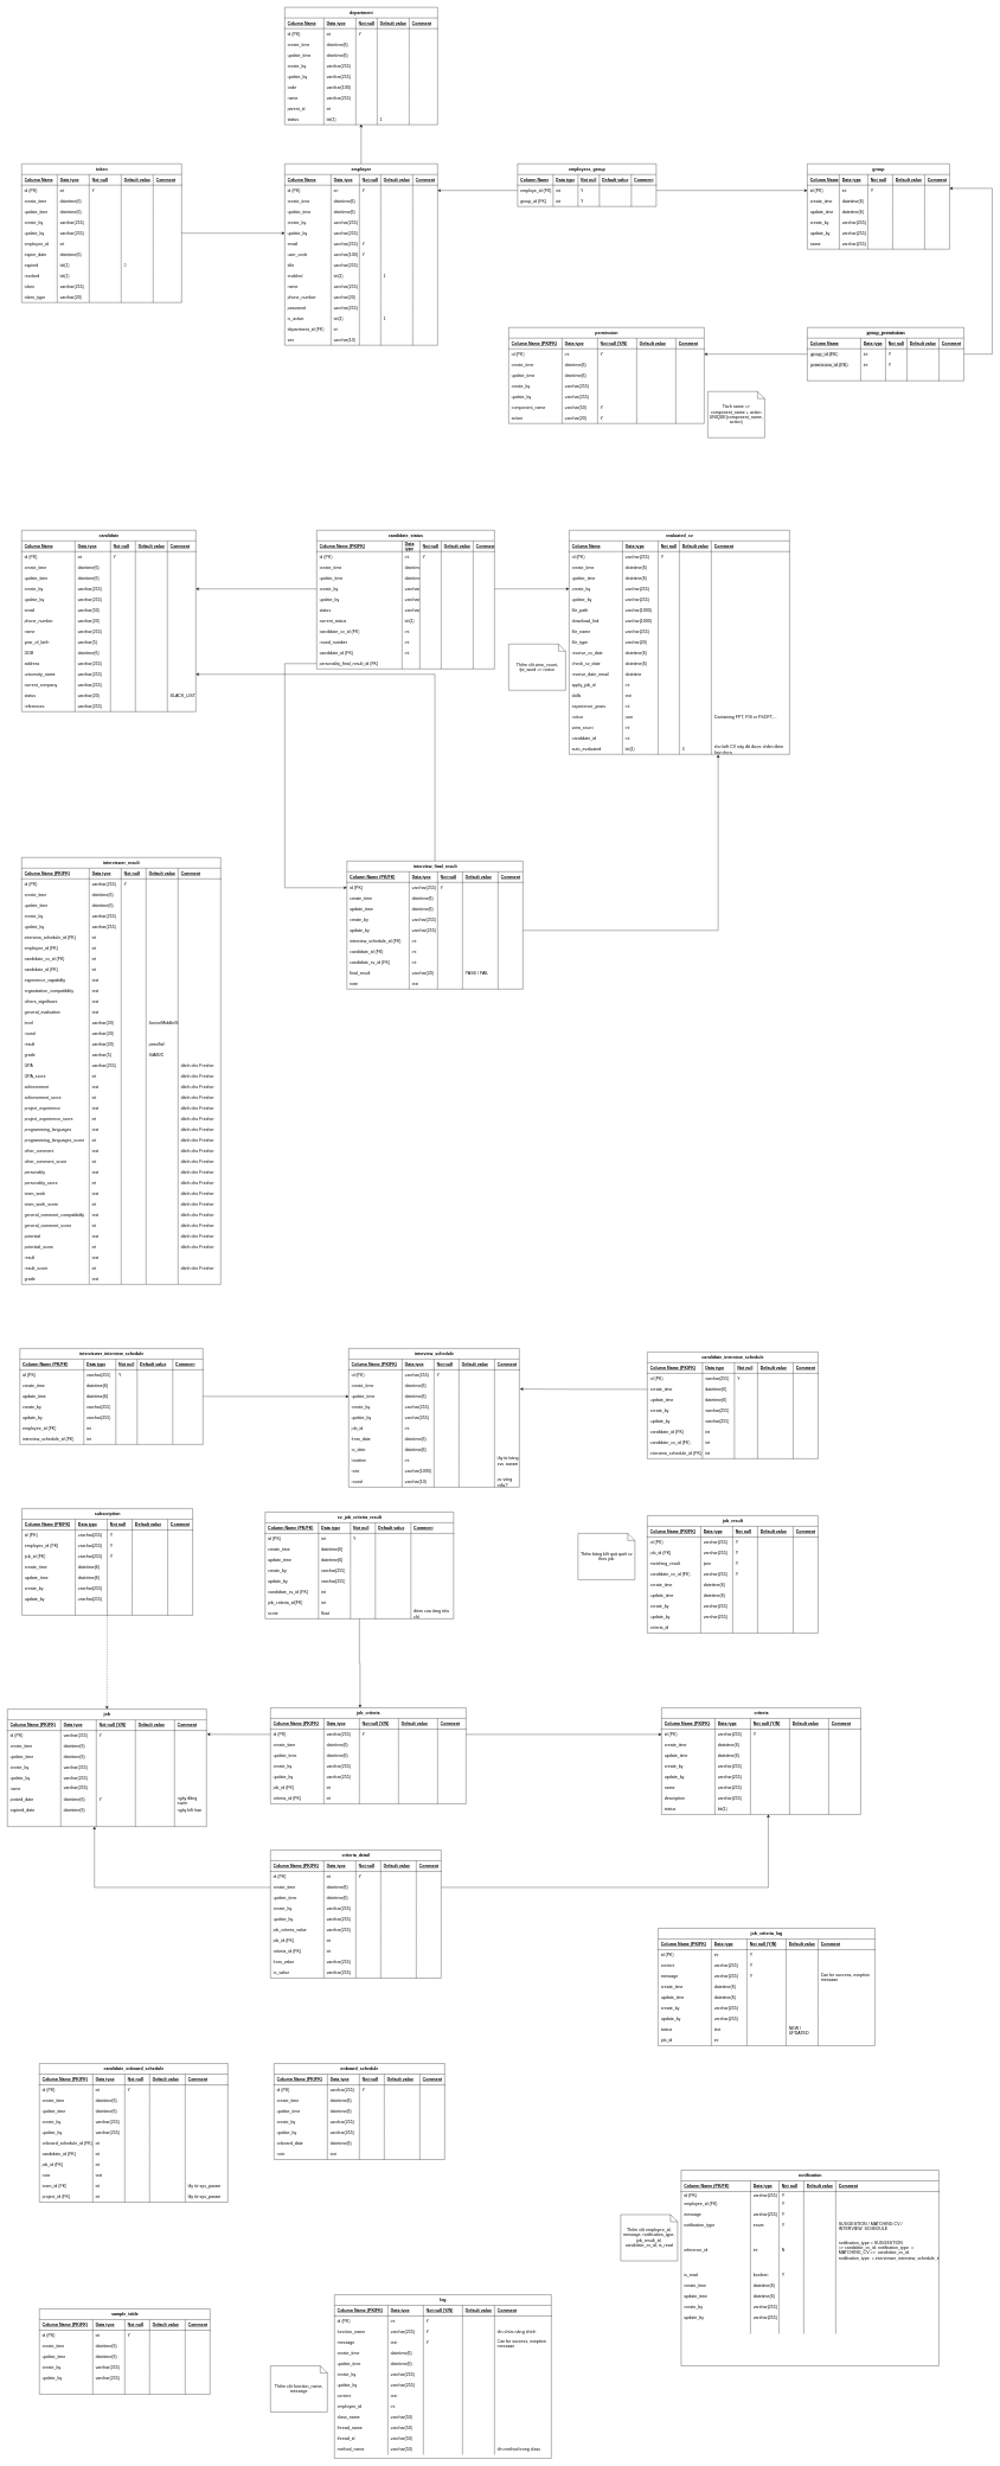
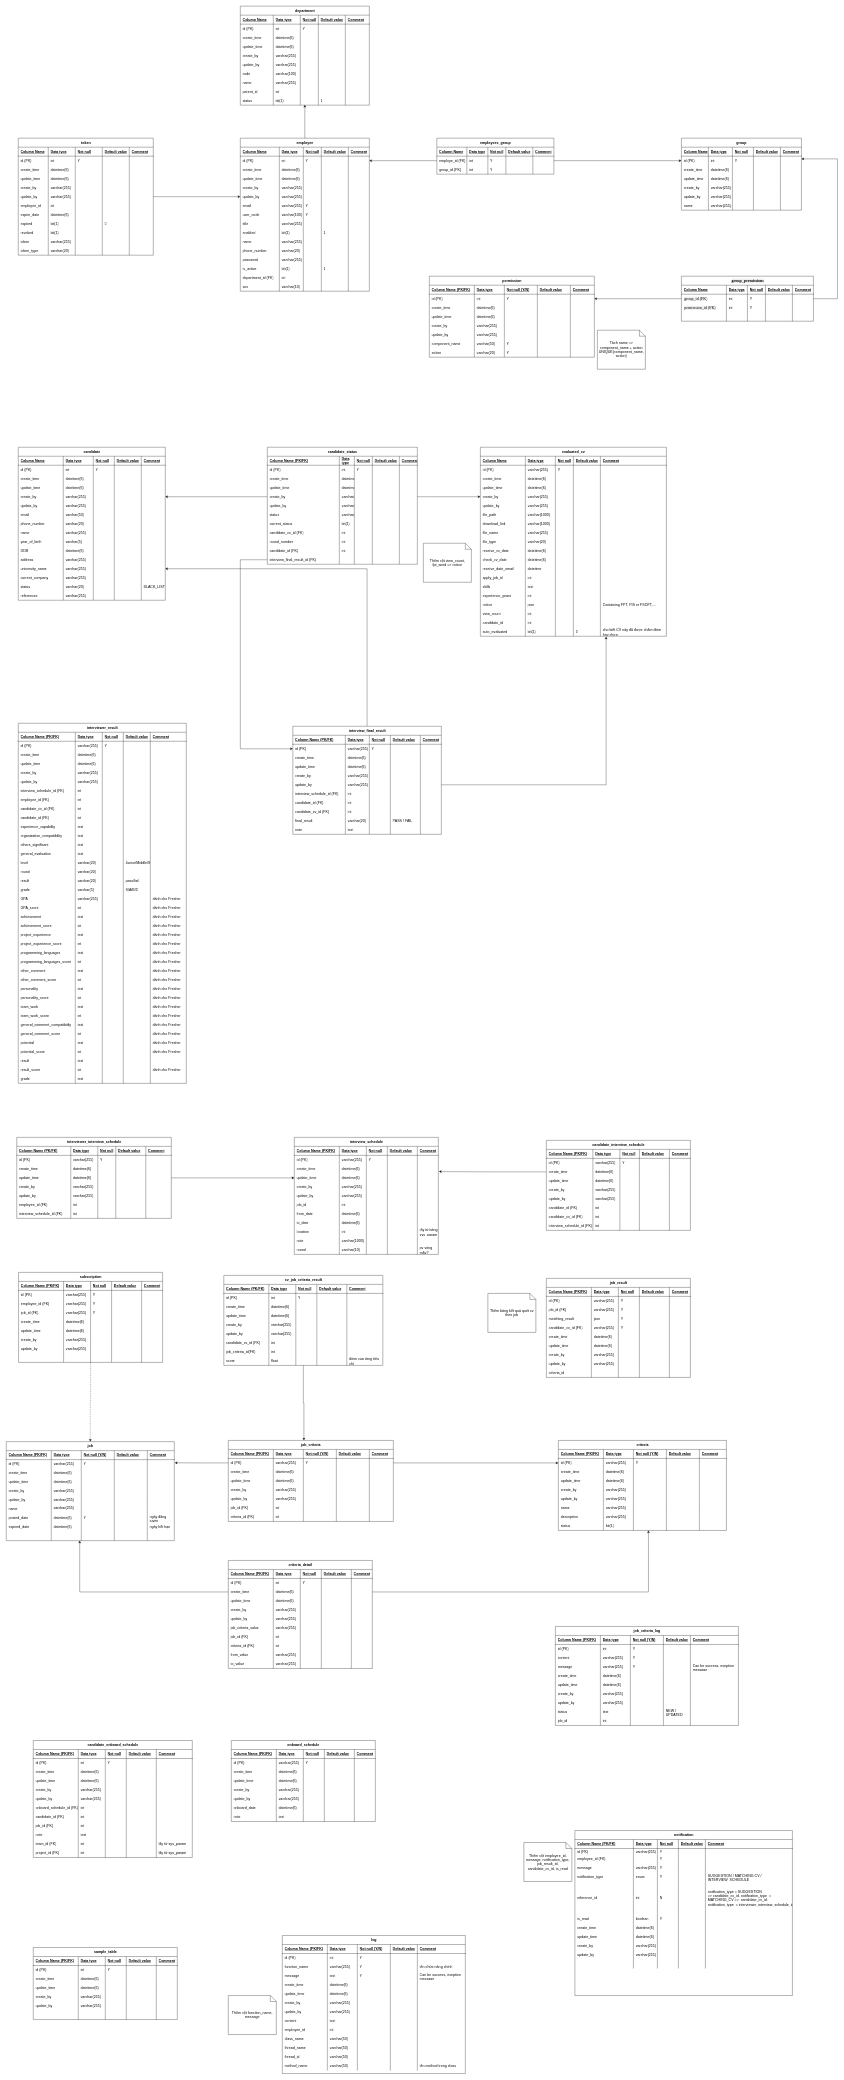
- <mxCell id="1322" value="personality_final_result_id (FK)" style="shape=partialRectangle;connectable=0;fillColor=none;top=0;left=0;bottom=0;right=0;align=left;spacingLeft=6;overflow=hidden;whiteSpace=wrap;html=1;" vertex="1" parent="1321"><mxGeometry width="240.0" height="30" as="geometry"><mxRectangle width="240.0" height="30" as="alternateBounds" /></mxGeometry></mxCell>
+ <mxCell id="1322" value="interview_final_result_id (FK)" style="shape=partialRectangle;connectable=0;fillColor=none;top=0;left=0;bottom=0;right=0;align=left;spacingLeft=6;overflow=hidden;whiteSpace=wrap;html=1;" vertex="1" parent="1321"><mxGeometry width="240.0" height="30" as="geometry"><mxRectangle width="240.0" height="30" as="alternateBounds" /></mxGeometry></mxCell>
- <mxCell id="1188" value="Thêm cột view_count, fpt_word =&amp;gt; notice" style="shape=note;size=20;whiteSpace=wrap;html=1;" vertex="1" parent="1"><mxGeometry x="1430" y="1810" width="160" height="130" as="geometry" /></mxCell>
+ <mxCell id="1188" value="Thêm cột view_count, fpt_word =&amp;gt; notice" style="shape=note;size=20;whiteSpace=wrap;html=1;" vertex="1" parent="1"><mxGeometry x="1410" y="1810" width="160" height="130" as="geometry" /></mxCell>
- <mxCell id="1190" value="Thêm cột employee_id, message, notification_type, job_result_id, candidate_cv_id, is_read" style="shape=note;size=20;whiteSpace=wrap;html=1;" vertex="1" parent="1"><mxGeometry x="1745" y="6225" width="160" height="130" as="geometry" /></mxCell>
+ <mxCell id="1190" value="Thêm cột employee_id, message, notification_type, job_result_id, candidate_cv_id, is_read" style="shape=note;size=20;whiteSpace=wrap;html=1;" vertex="1" parent="1"><mxGeometry x="1745" y="6140" width="160" height="130" as="geometry" /></mxCell>
